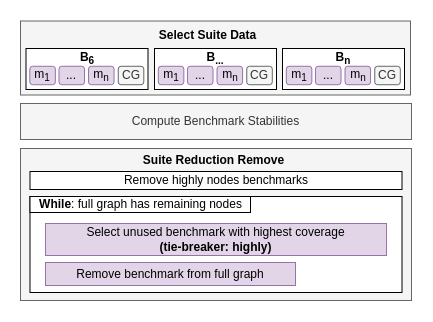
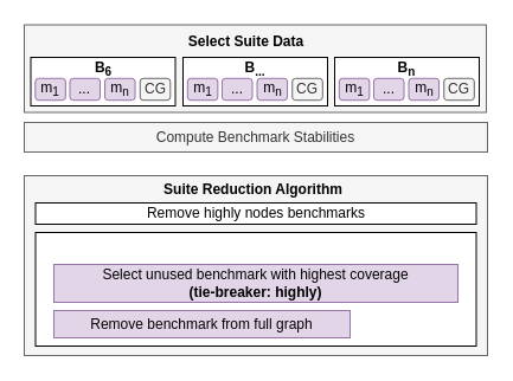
- <mxCell id="25" value="Compute Benchmark Stabilities" style="rounded=0;whiteSpace=wrap;html=1;fillColor=#f5f5f5;fontColor=#333333;strokeColor=#666666;" vertex="1" parent="1"><mxGeometry x="20" y="103" width="391" height="36" as="geometry" /></mxCell>
+ <mxCell id="25" value="Compute Benchmark Stabilities" style="rounded=0;whiteSpace=wrap;html=1;fillColor=#f5f5f5;fontColor=#333333;strokeColor=#666666;" vertex="1" parent="1"><mxGeometry x="20" y="103" width="391" height="25" as="geometry" /></mxCell>
- <mxCell id="27" value="&lt;b&gt;Suite Reduction Remove&lt;br&gt;&lt;/b&gt;" style="text;html=1;strokeColor=none;fillColor=none;align=center;verticalAlign=middle;whiteSpace=wrap;rounded=0;" vertex="1" parent="1"><mxGeometry x="135" y="145" width="157" height="30" as="geometry" /></mxCell>
+ <mxCell id="27" value="&lt;b&gt;Suite Reduction Algorithm&lt;br&gt;&lt;/b&gt;" style="text;html=1;strokeColor=none;fillColor=none;align=center;verticalAlign=middle;whiteSpace=wrap;rounded=0;" vertex="1" parent="1"><mxGeometry x="135" y="145" width="157" height="30" as="geometry" /></mxCell>
- <mxCell id="30" value="&lt;b&gt;While&lt;/b&gt;: full graph has remaining nodes" style="rounded=0;whiteSpace=wrap;html=1;" vertex="1" parent="1"><mxGeometry x="29.5" y="196" width="220.5" height="16" as="geometry" /></mxCell>
